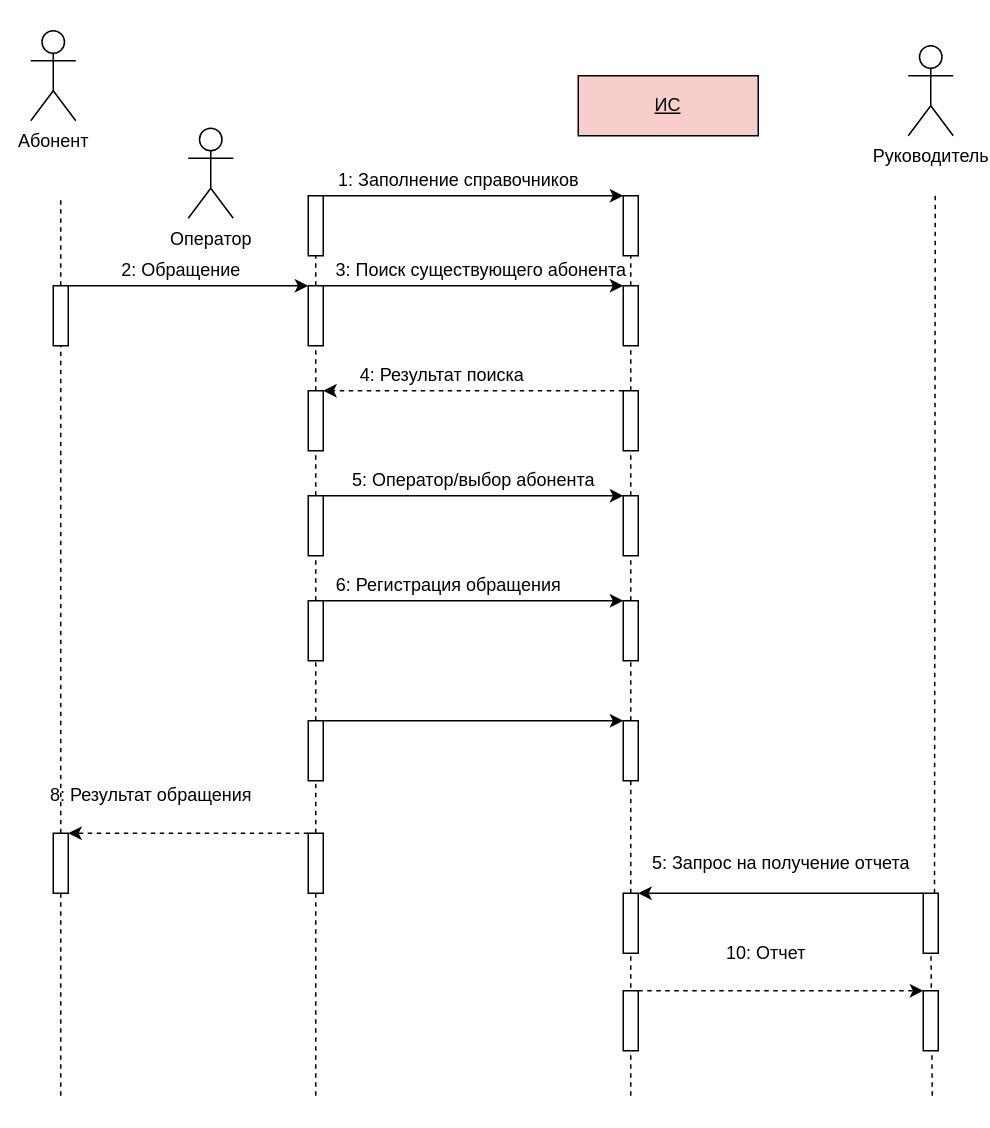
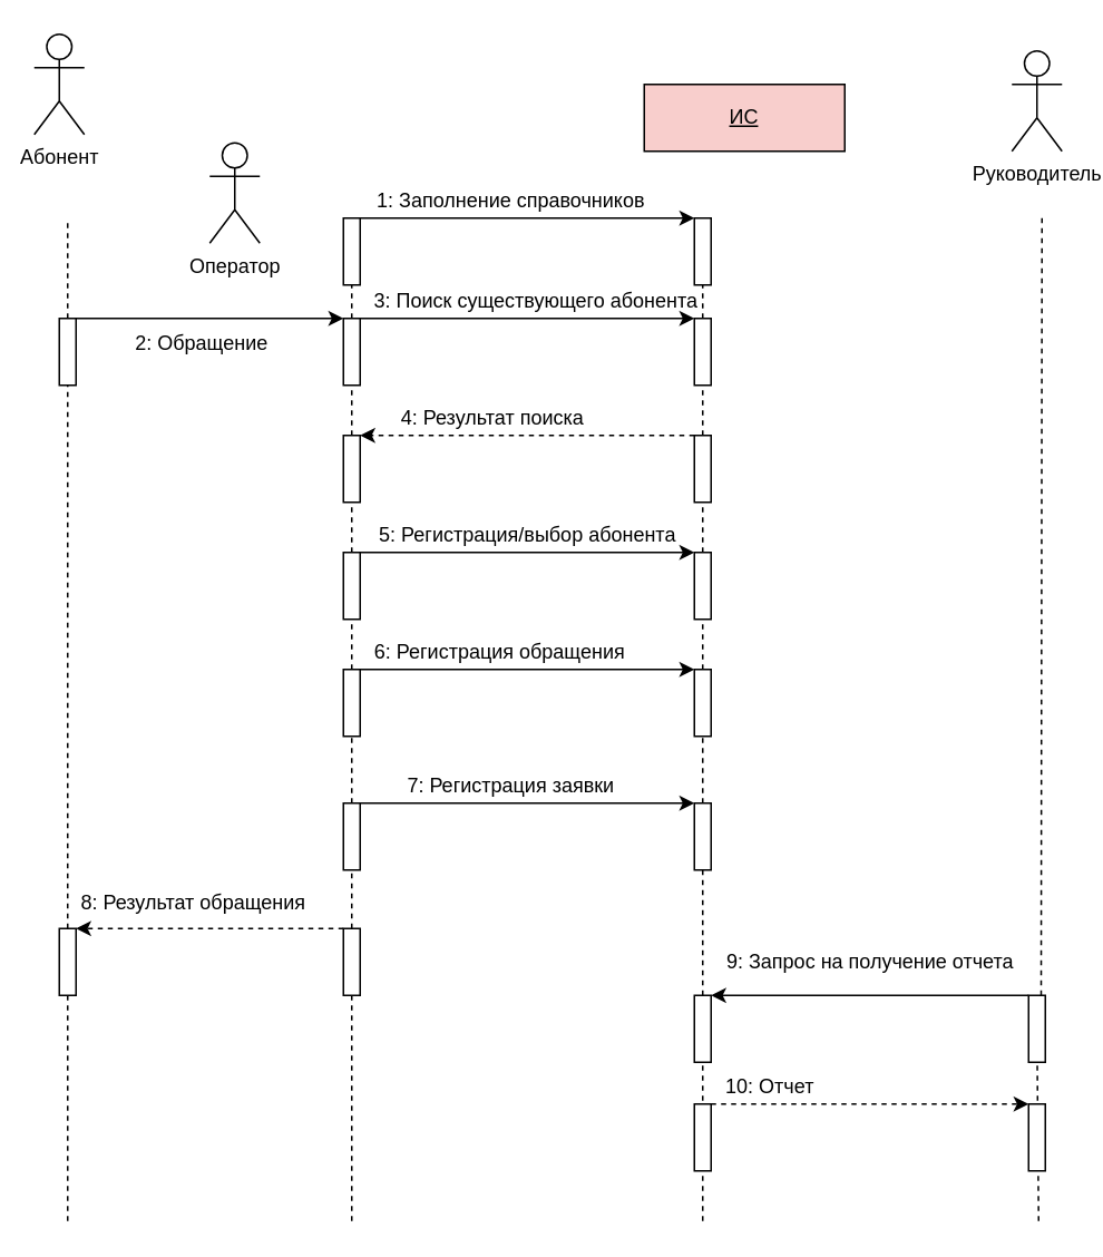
- <mxCell id="13" value="2: Обращение" style="text;html=1;align=center;verticalAlign=middle;resizable=0;points=[];autosize=1;" vertex="1" parent="1"><mxGeometry x="75" y="170" width="90" height="20" as="geometry" /></mxCell>
+ <mxCell id="13" value="2: Обращение" style="text;html=1;align=center;verticalAlign=middle;resizable=0;points=[];autosize=1;" vertex="1" parent="1"><mxGeometry x="75" y="195" width="90" height="20" as="geometry" /></mxCell>
- <mxCell id="37" value="5: Оператор/выбор абонента" style="text;html=1;align=center;verticalAlign=middle;resizable=0;points=[];autosize=1;" vertex="1" parent="1"><mxGeometry x="215" y="310" width="200" height="20" as="geometry" /></mxCell>
+ <mxCell id="37" value="5: Регистрация/выбор абонента" style="text;html=1;align=center;verticalAlign=middle;resizable=0;points=[];autosize=1;" vertex="1" parent="1"><mxGeometry x="215" y="310" width="200" height="20" as="geometry" /></mxCell>
+ <mxCell id="49" value="7: Регистрация заявки" style="text;html=1;align=center;verticalAlign=middle;resizable=0;points=[];autosize=1;" vertex="1" parent="1"><mxGeometry x="235" y="460" width="140" height="20" as="geometry" /></mxCell>
- <mxCell id="55" value="8: Результат обращения" style="text;html=1;align=center;verticalAlign=middle;resizable=0;points=[];autosize=1;" vertex="1" parent="1"><mxGeometry x="25" y="520" width="150" height="20" as="geometry" /></mxCell>
+ <mxCell id="55" value="8: Результат обращения" style="text;html=1;align=center;verticalAlign=middle;resizable=0;points=[];autosize=1;" vertex="1" parent="1"><mxGeometry x="40" y="530" width="150" height="20" as="geometry" /></mxCell>
- <mxCell id="65" value="5: Запрос на получение отчета" style="text;html=1;align=center;verticalAlign=middle;resizable=0;points=[];autosize=1;" vertex="1" parent="1"><mxGeometry x="425" y="565" width="190" height="20" as="geometry" /></mxCell>
+ <mxCell id="65" value="9: Запрос на получение отчета" style="text;html=1;align=center;verticalAlign=middle;resizable=0;points=[];autosize=1;" vertex="1" parent="1"><mxGeometry x="425" y="565" width="190" height="20" as="geometry" /></mxCell>
- <mxCell id="64" value="10: Отчет" style="text;html=1;align=center;verticalAlign=middle;resizable=0;points=[];autosize=1;" vertex="1" parent="1"><mxGeometry x="475" y="625" width="70" height="20" as="geometry" /></mxCell>
+ <mxCell id="64" value="10: Отчет" style="text;html=1;align=center;verticalAlign=middle;resizable=0;points=[];autosize=1;" vertex="1" parent="1"><mxGeometry x="425" y="640" width="70" height="20" as="geometry" /></mxCell>
